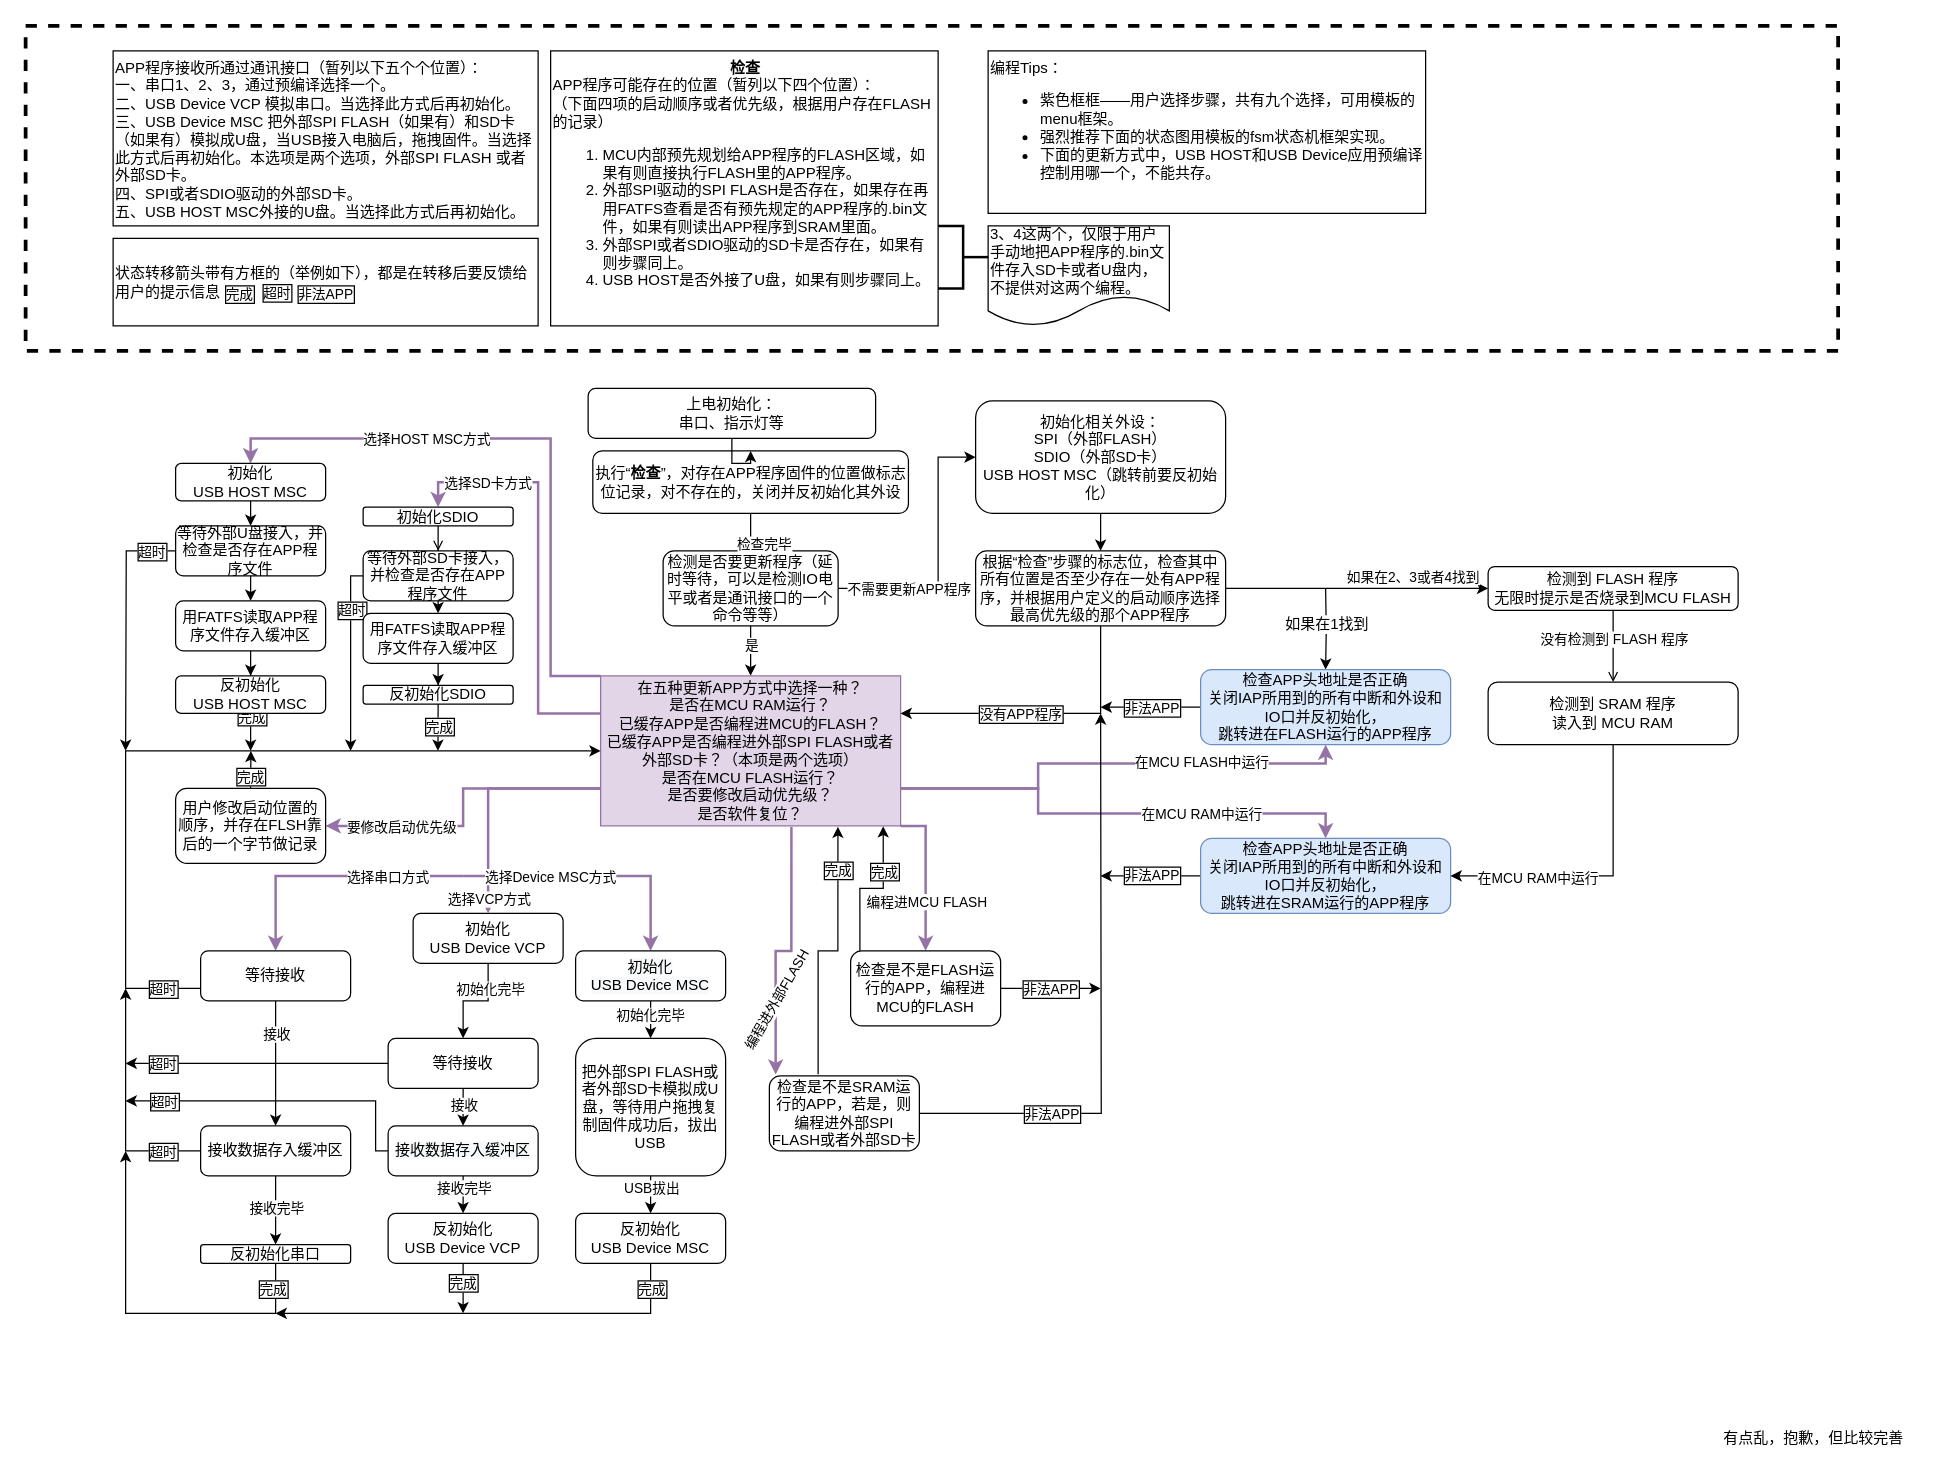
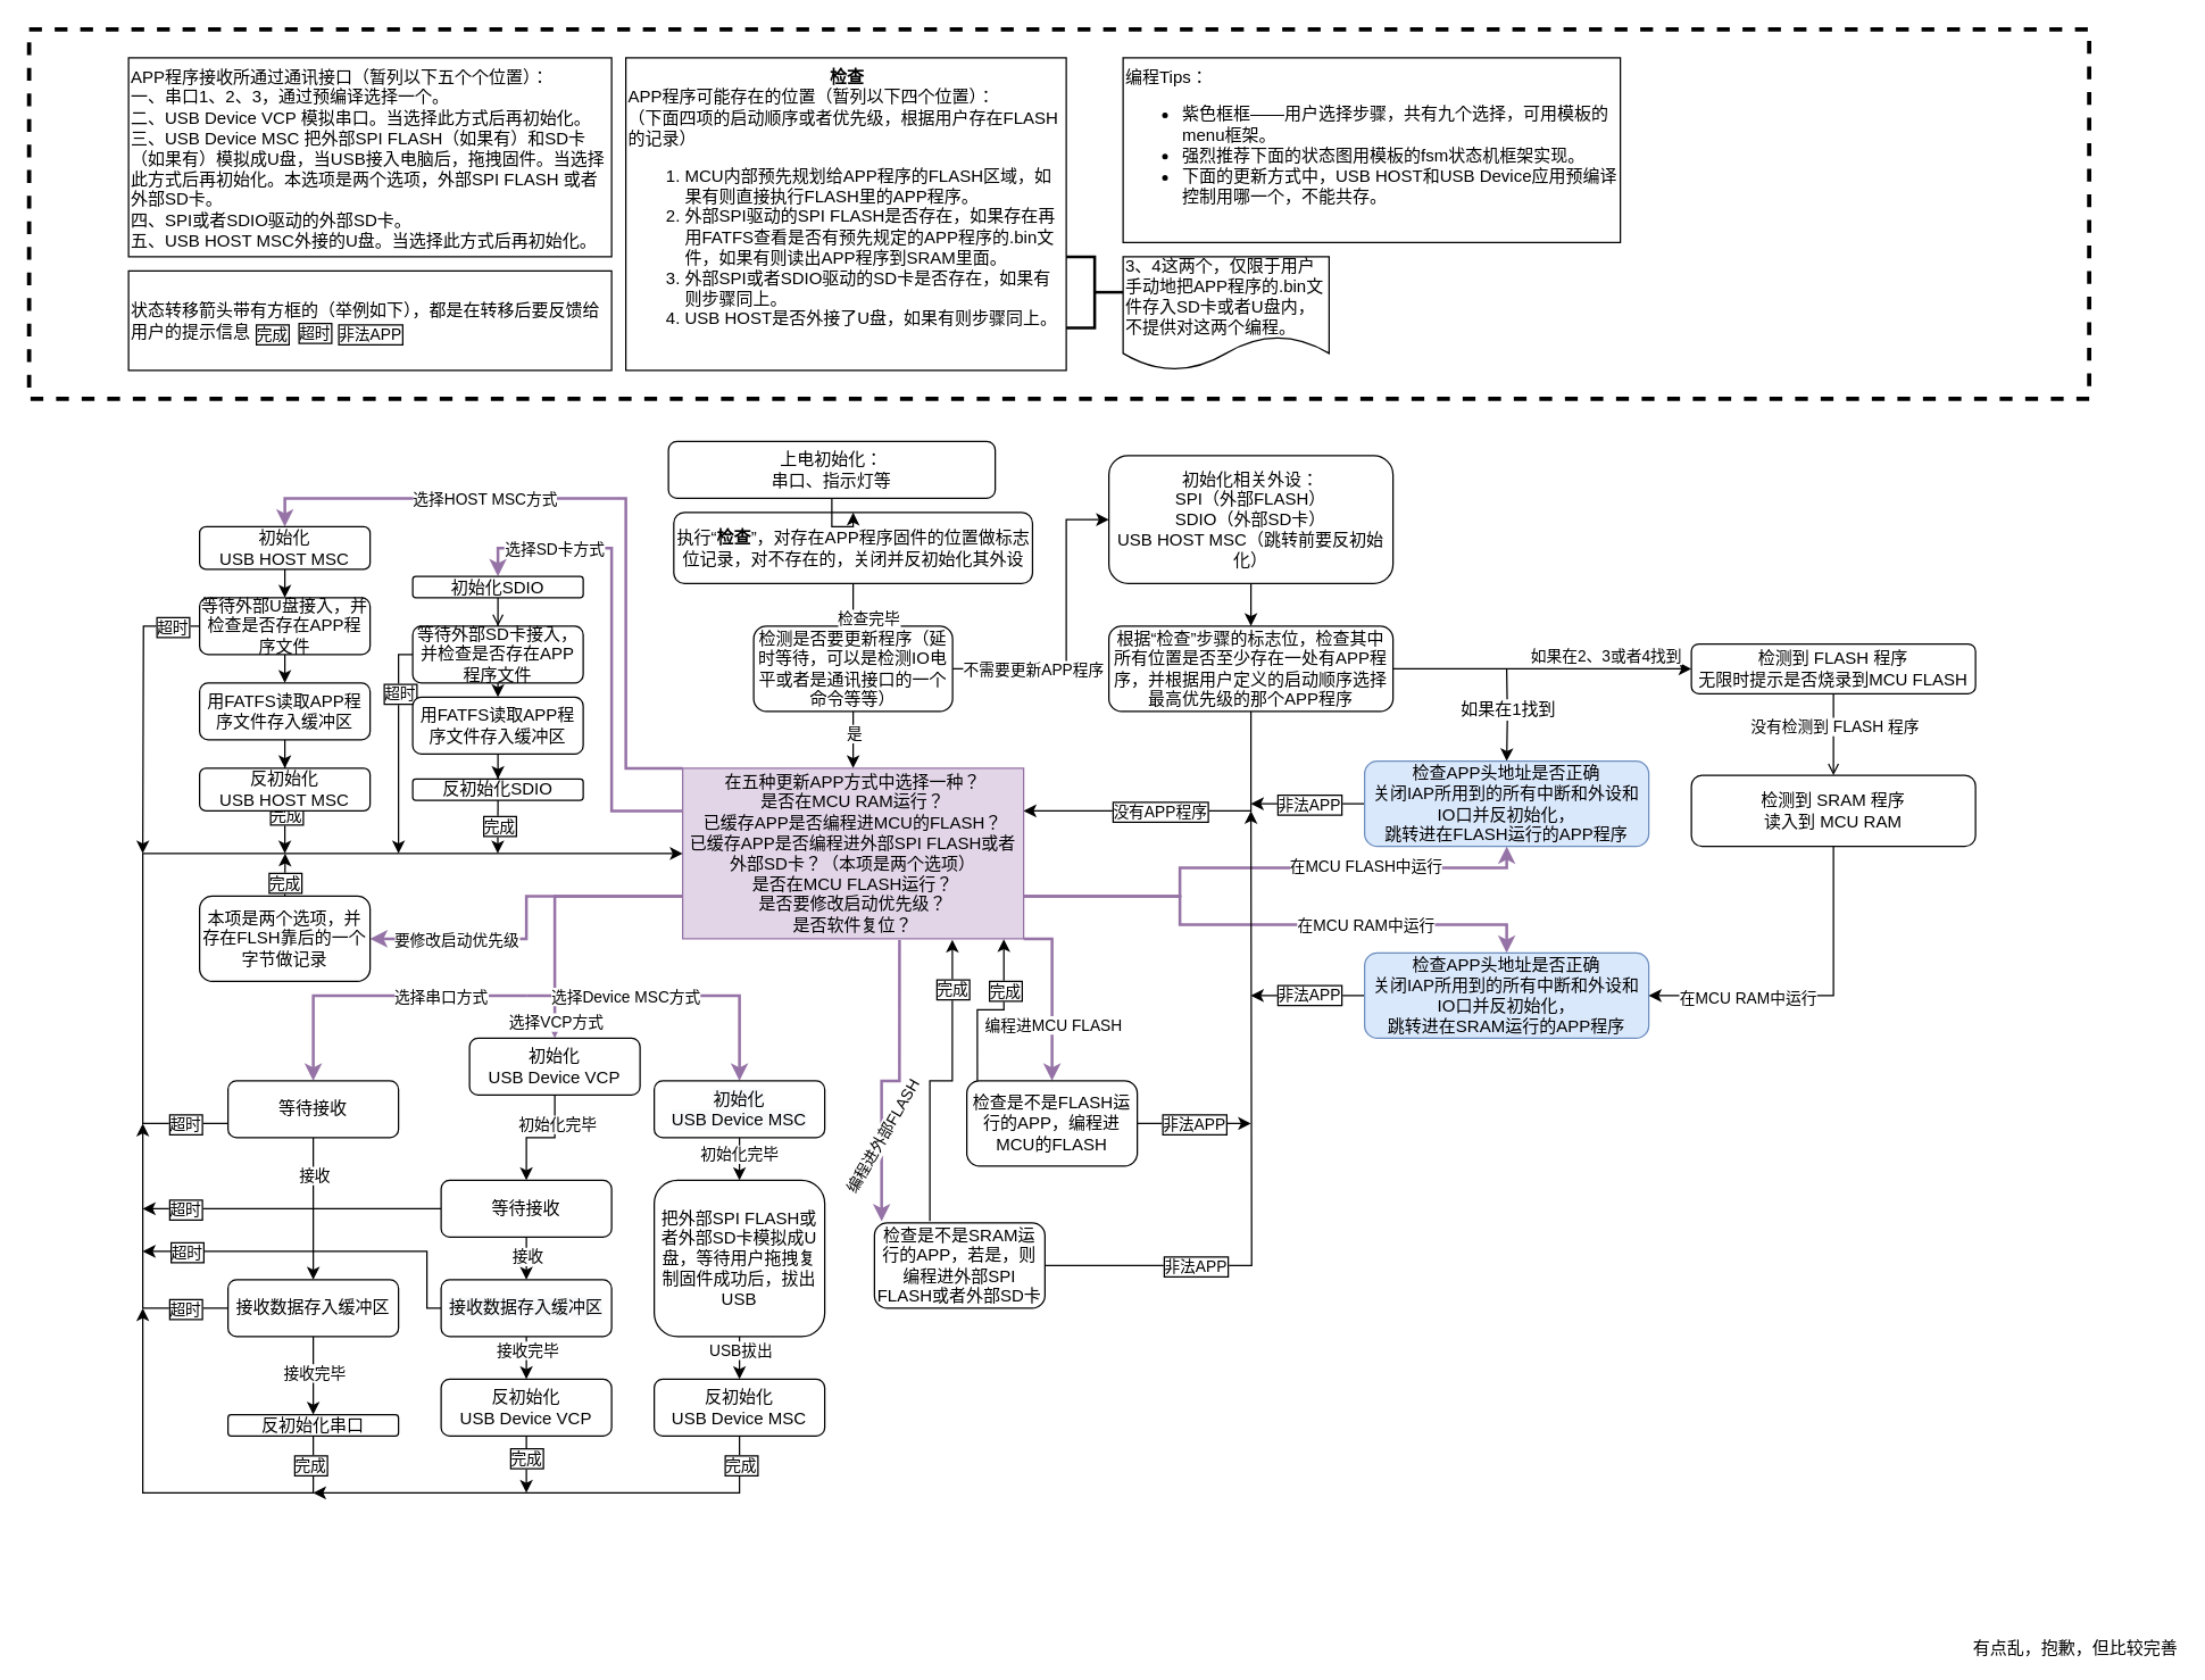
- <mxCell id="117" value="用户修改启动位置的顺序，并存在FLSH靠后的一个字节做记录" style="whiteSpace=wrap;html=1;rounded=1;shadow=0;strokeWidth=1;glass=0;" parent="1" vertex="1"><mxGeometry x="140" y="630" width="120" height="60" as="geometry" /></mxCell>
+ <mxCell id="117" value="本项是两个选项，并存在FLSH靠后的一个字节做记录" style="whiteSpace=wrap;html=1;rounded=1;shadow=0;strokeWidth=1;glass=0;" parent="1" vertex="1"><mxGeometry x="140" y="630" width="120" height="60" as="geometry" /></mxCell>
- <mxCell id="129" value="有点乱，抱歉，但比较完善" style="text;html=1;align=center;verticalAlign=middle;resizable=0;points=[];autosize=1;" parent="1" vertex="1"><mxGeometry x="1370" y="1140" width="160" height="20" as="geometry" /></mxCell>
+ <mxCell id="129" value="有点乱，抱歉，但比较完善" style="text;html=1;align=center;verticalAlign=middle;resizable=0;points=[];autosize=1;" parent="1" vertex="1"><mxGeometry x="1380" y="1150" width="160" height="20" as="geometry" /></mxCell>
